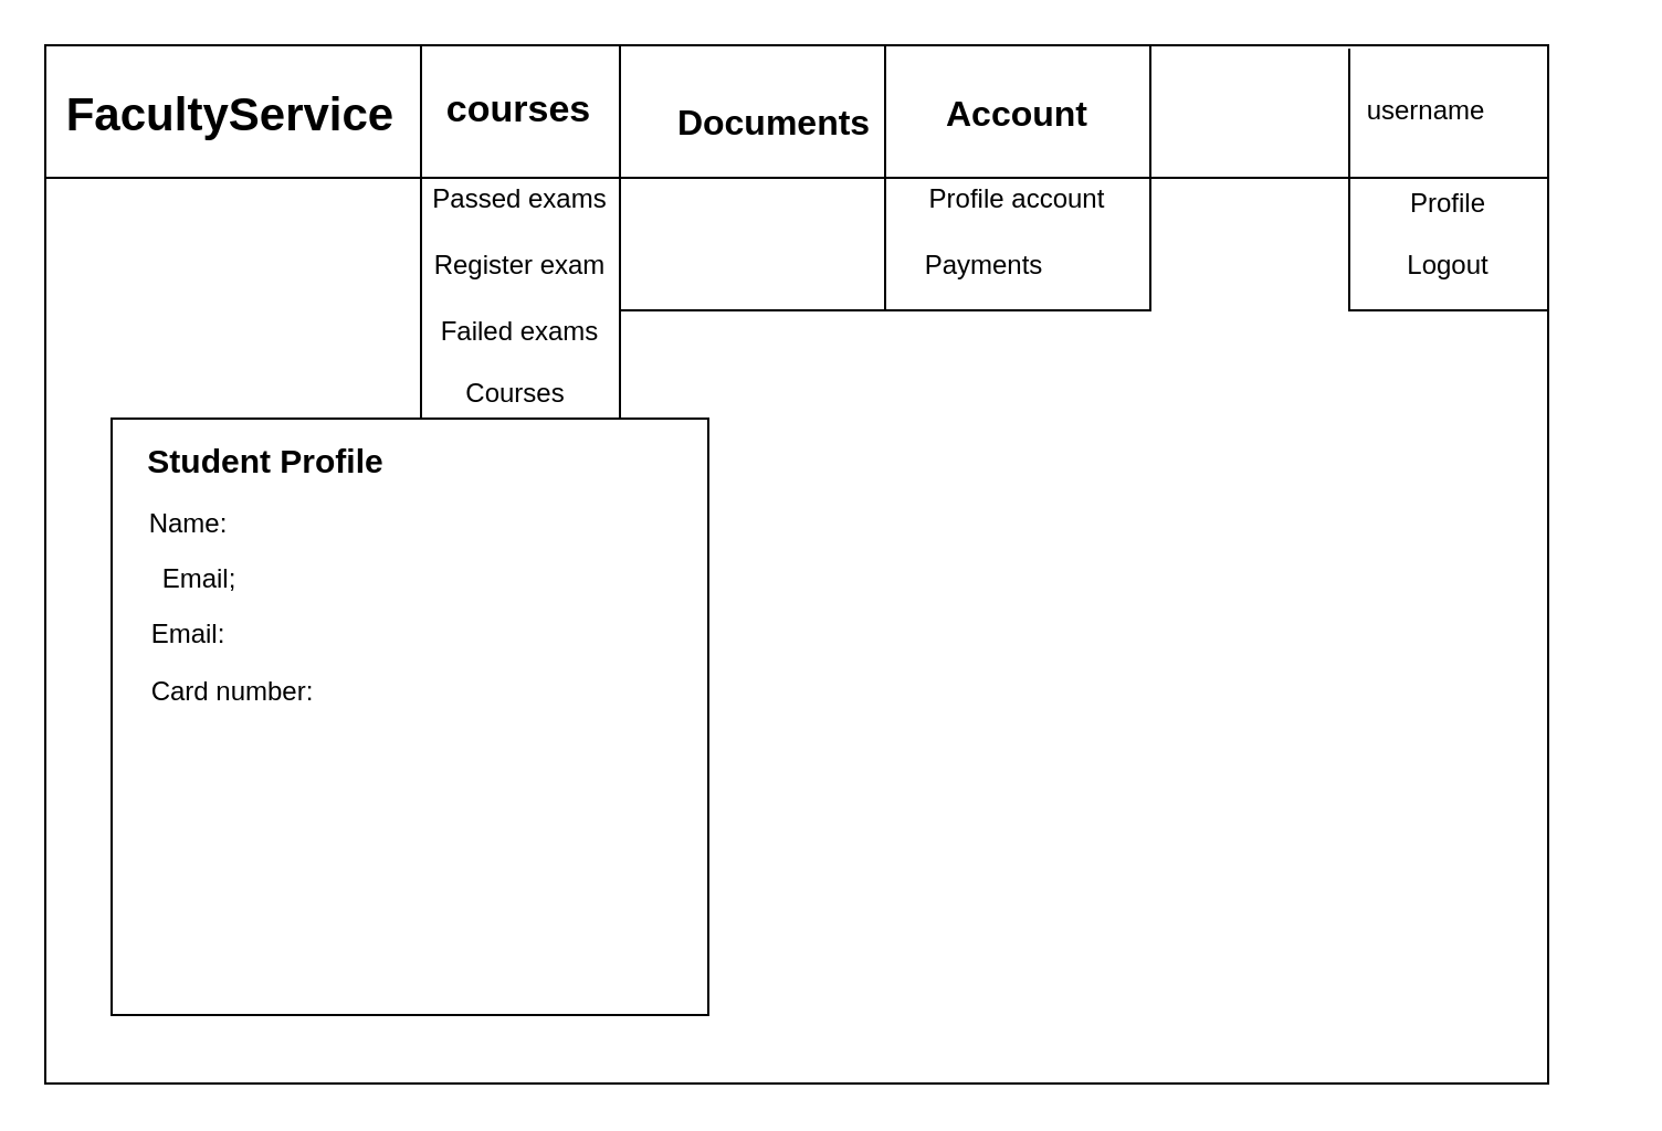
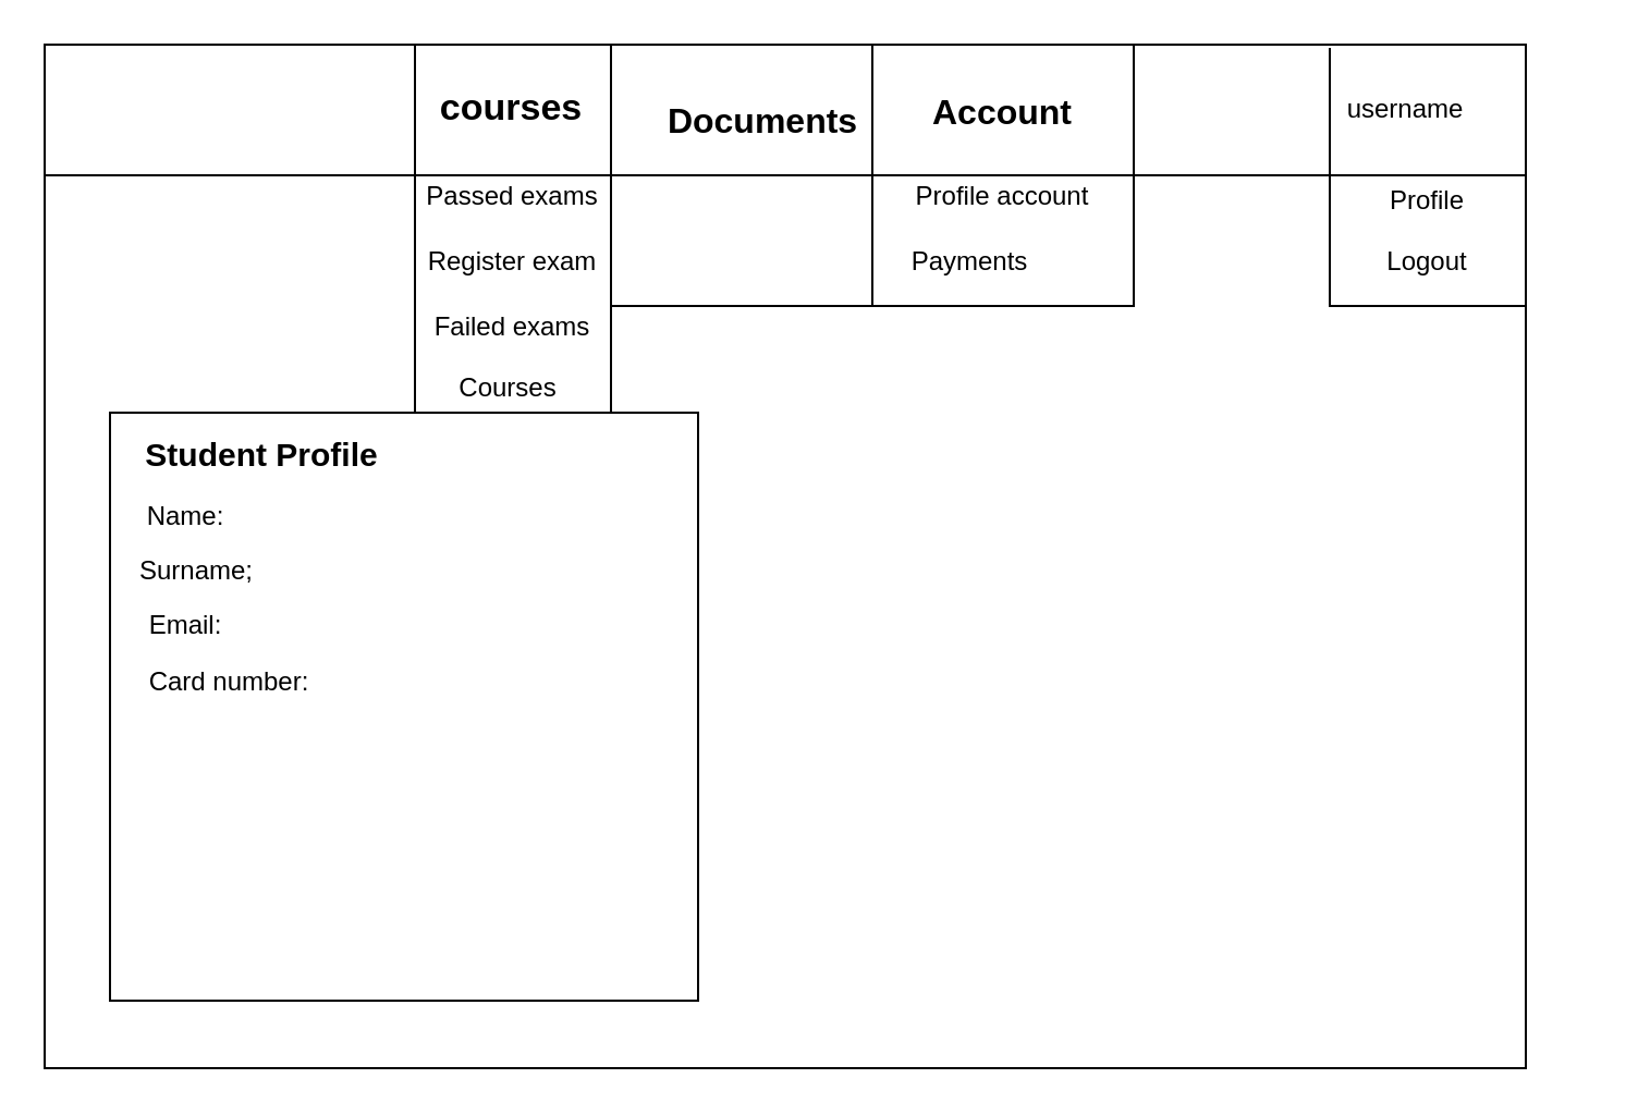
- <mxCell id="25" value="&lt;b&gt;&lt;font style=&quot;font-size: 21px&quot;&gt;FacultyService&lt;/font&gt;&lt;/b&gt;" style="text;html=1;strokeColor=none;fillColor=none;align=center;verticalAlign=middle;whiteSpace=wrap;rounded=0;" parent="1" vertex="1"><mxGeometry x="24" y="41.5" width="160" height="19.5" as="geometry" /></mxCell>
- <mxCell id="9" value="Email;" style="text;html=1;strokeColor=none;fillColor=none;align=center;verticalAlign=middle;whiteSpace=wrap;rounded=0;" parent="1" vertex="1"><mxGeometry x="70" y="247" width="40" height="30" as="geometry" /></mxCell>
+ <mxCell id="9" value="Surname;" style="text;html=1;strokeColor=none;fillColor=none;align=center;verticalAlign=middle;whiteSpace=wrap;rounded=0;" parent="1" vertex="1"><mxGeometry x="70" y="247" width="40" height="30" as="geometry" /></mxCell>
